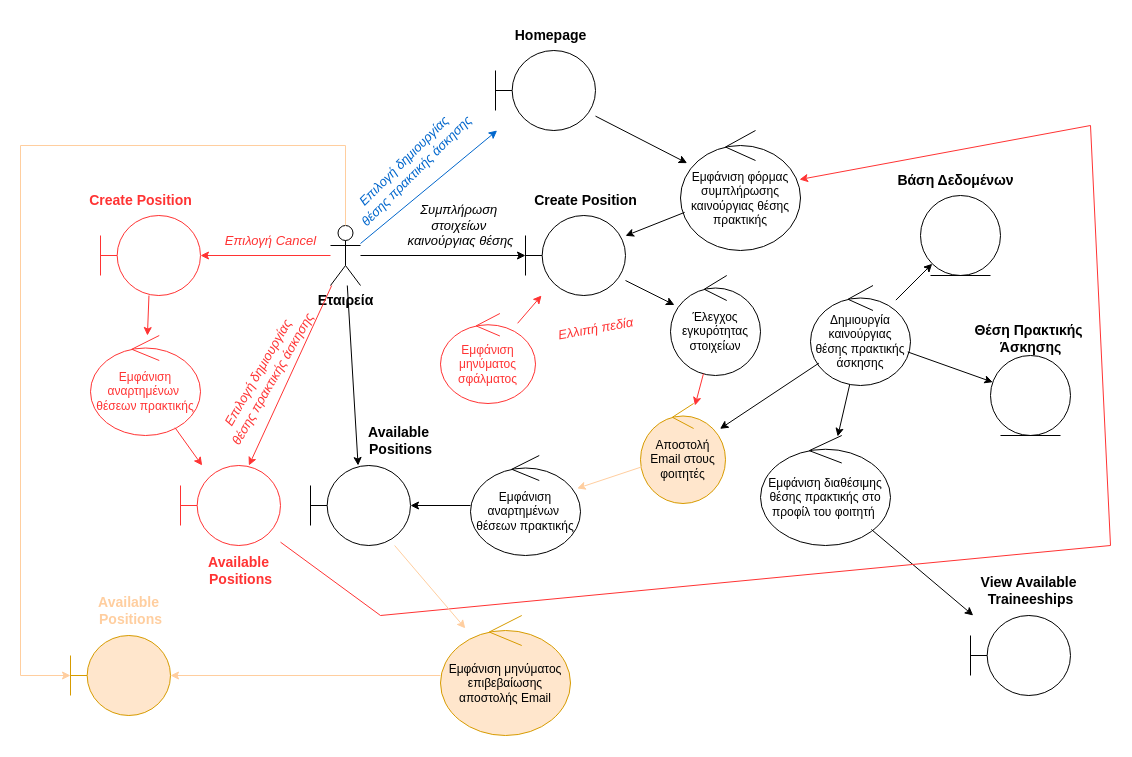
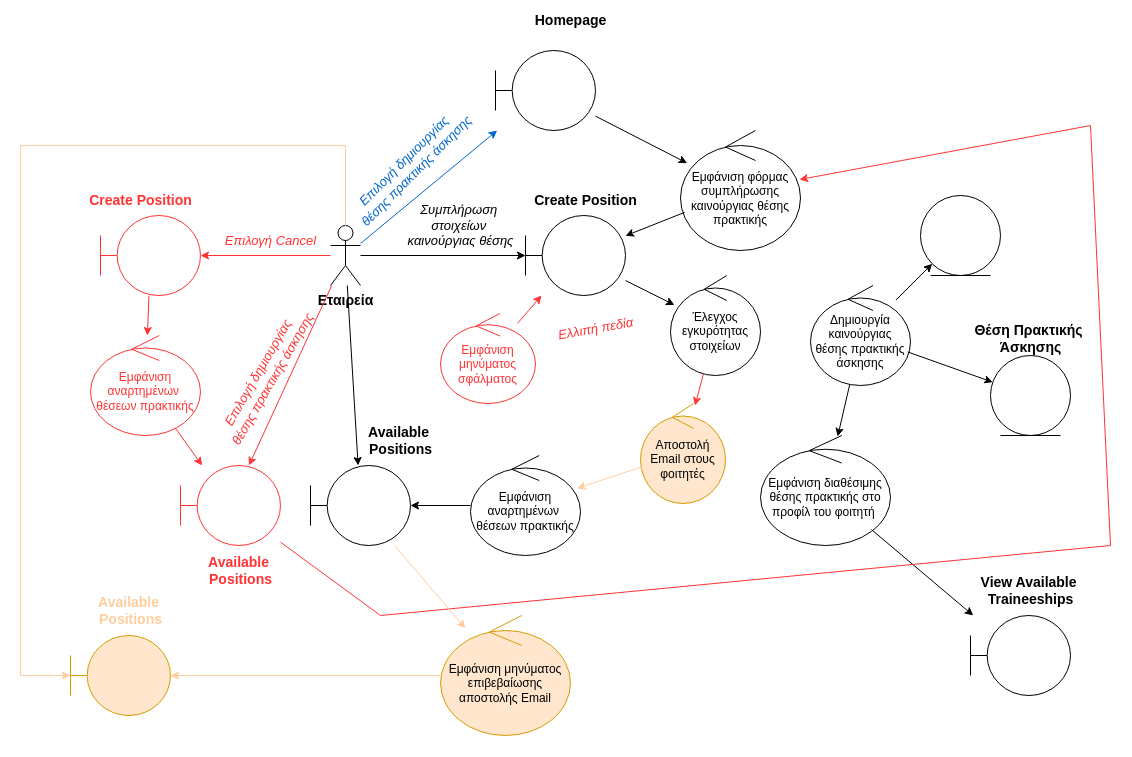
- <mxCell id="4" value="Homepage" style="text;html=1;align=center;verticalAlign=middle;resizable=0;points=[];autosize=1;strokeColor=none;fillColor=none;fontSize=14;fontStyle=1" parent="1" vertex="1"><mxGeometry x="505" y="20" width="90" height="30" as="geometry" /></mxCell>
+ <mxCell id="4" value="Homepage" style="text;html=1;align=center;verticalAlign=middle;resizable=0;points=[];autosize=1;strokeColor=none;fillColor=none;fontSize=14;fontStyle=1" parent="1" vertex="1"><mxGeometry x="525" y="5" width="90" height="30" as="geometry" /></mxCell>
- <mxCell id="18" value="Βάση Δεδομένων" style="text;html=1;align=center;verticalAlign=middle;resizable=0;points=[];autosize=1;strokeColor=none;fillColor=none;fontSize=14;fontStyle=1" parent="1" vertex="1"><mxGeometry x="890" y="165" width="130" height="30" as="geometry" /></mxCell>
- <mxCell id="51" value="" style="endArrow=classic;html=1;rounded=0;" edge="1" parent="1" source="16" target="49"><mxGeometry width="50" height="50" relative="1" as="geometry"><mxPoint x="869" y="395" as="sourcePoint" /><mxPoint x="867" y="465" as="targetPoint" /></mxGeometry></mxCell>
